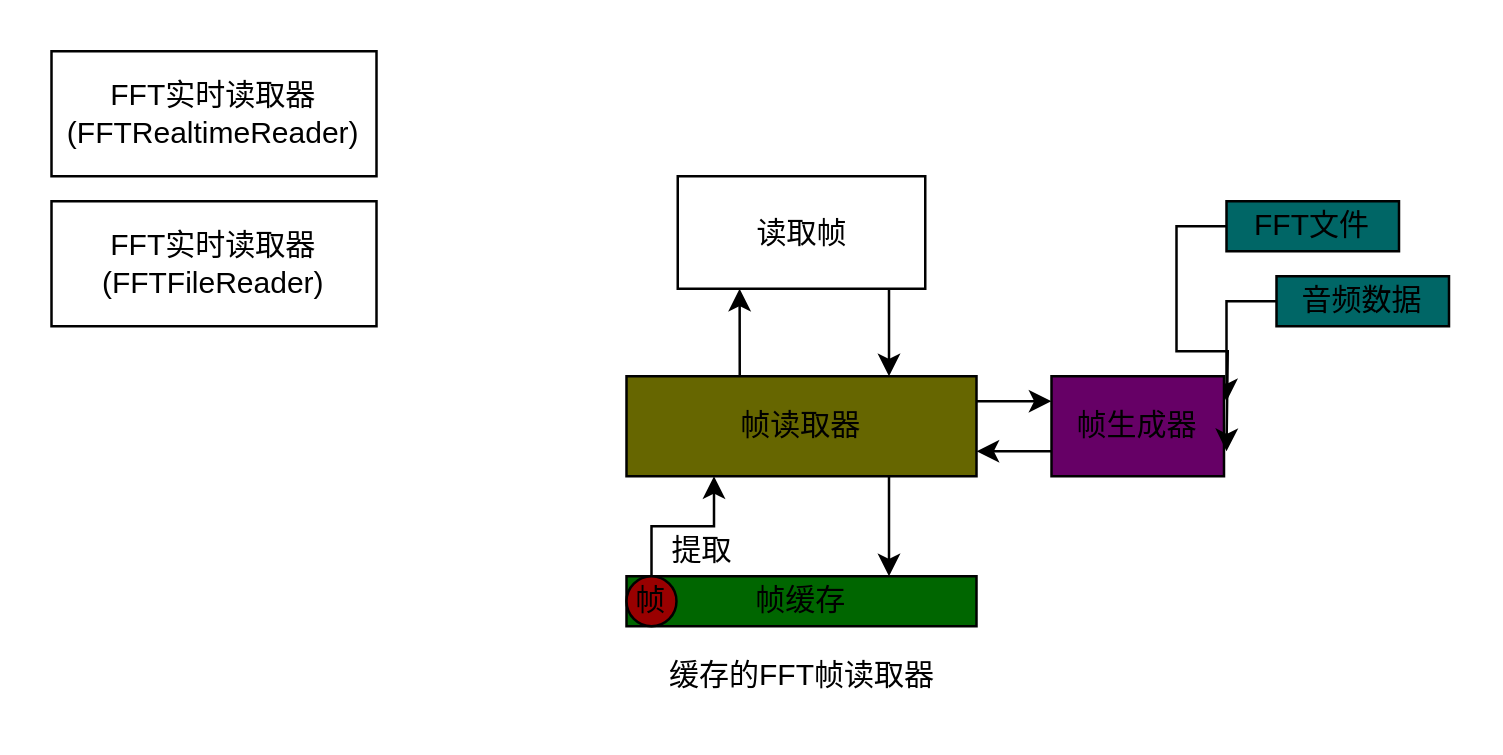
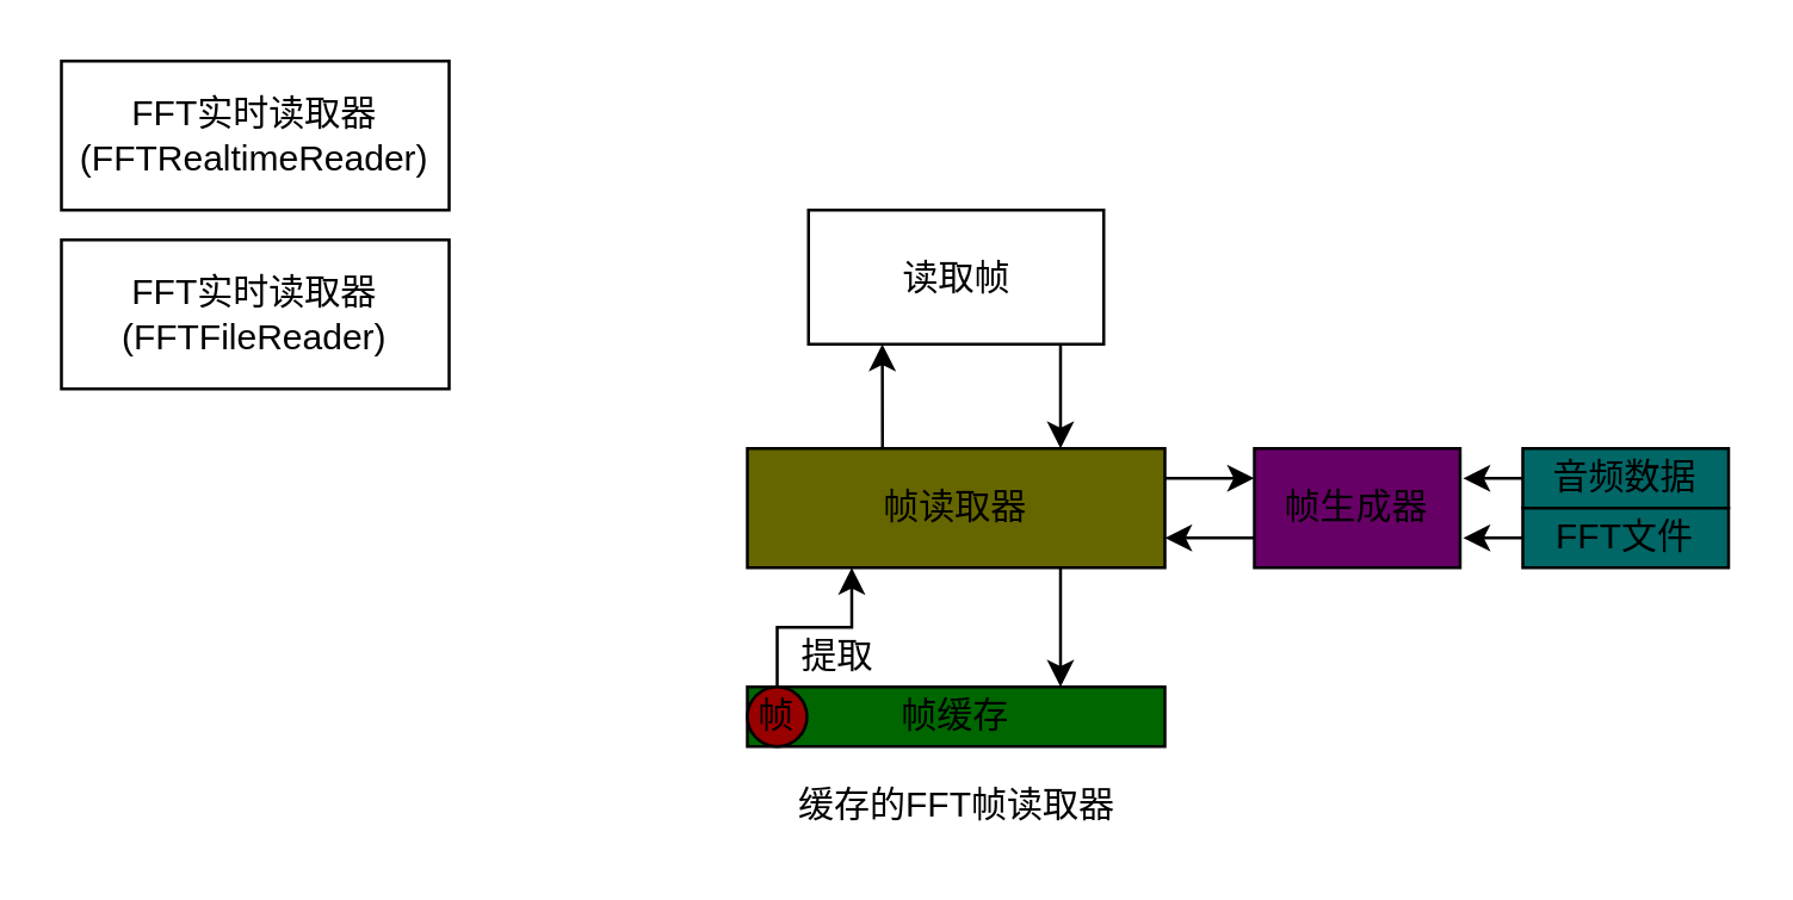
- <mxCell id="20" value="FFT文件" style="rounded=0;whiteSpace=wrap;html=1;fillColor=#006666;" vertex="1" parent="1"><mxGeometry x="490" y="80" width="69" height="20" as="geometry" /></mxCell>
+ <mxCell id="20" value="FFT文件" style="rounded=0;whiteSpace=wrap;html=1;fillColor=#006666;" vertex="1" parent="1"><mxGeometry x="510" y="170" width="69" height="20" as="geometry" /></mxCell>
- <mxCell id="6" value="音频数据" style="rounded=0;whiteSpace=wrap;html=1;fillColor=#006666;" vertex="1" parent="1"><mxGeometry x="510" y="110" width="69" height="20" as="geometry" /></mxCell>
+ <mxCell id="6" value="音频数据" style="rounded=0;whiteSpace=wrap;html=1;fillColor=#006666;" vertex="1" parent="1"><mxGeometry x="510" y="150" width="69" height="20" as="geometry" /></mxCell>
